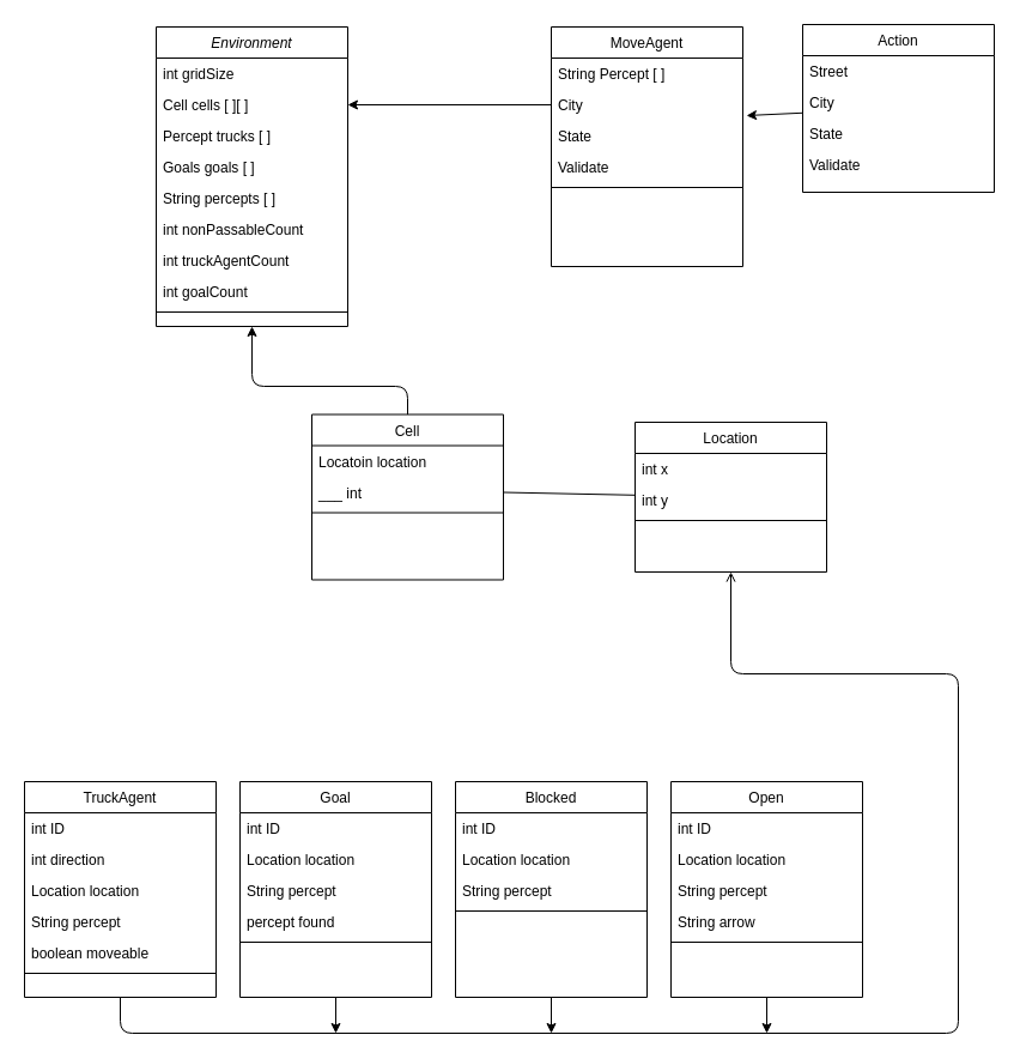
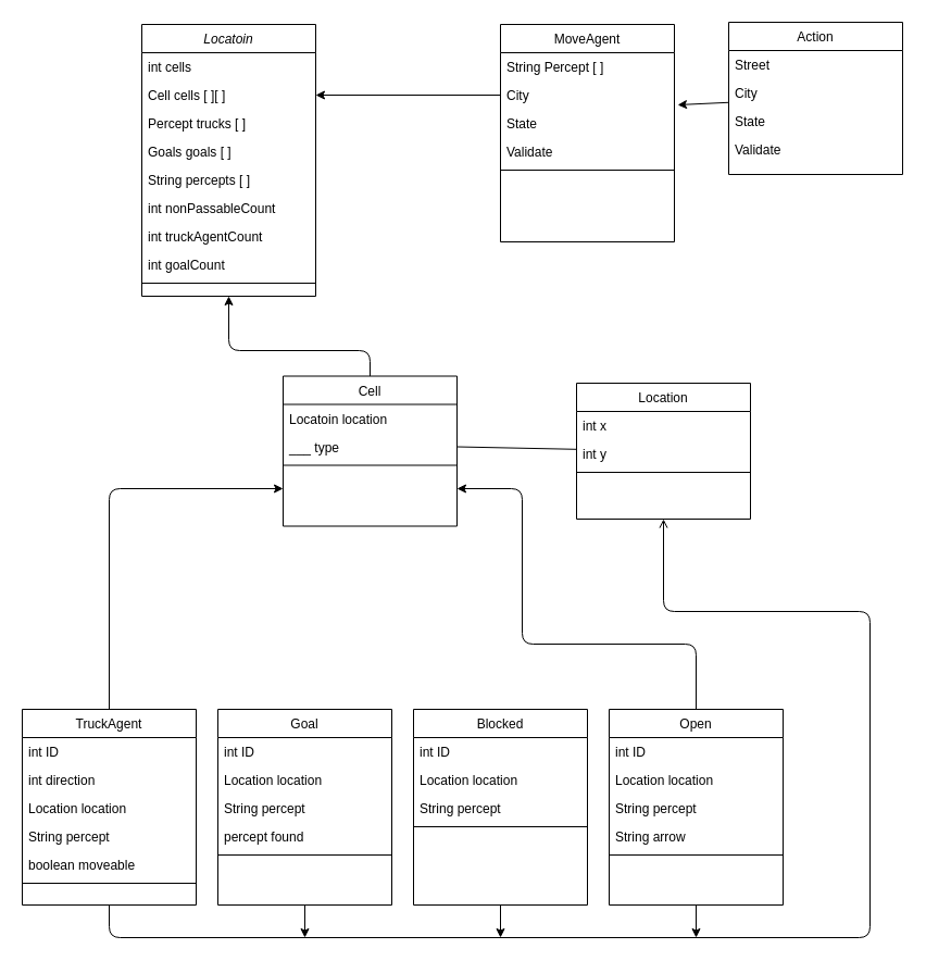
- <mxCell id="2" value="Environment" style="swimlane;fontStyle=2;align=center;verticalAlign=top;childLayout=stackLayout;horizontal=1;startSize=26;horizontalStack=0;resizeParent=1;resizeLast=0;collapsible=1;marginBottom=0;rounded=0;shadow=0;strokeWidth=1;" parent="1" vertex="1"><mxGeometry x="130" y="22" width="160" height="250" as="geometry"><mxRectangle x="120" y="20" width="160" height="26" as="alternateBounds" /></mxGeometry></mxCell>
+ <mxCell id="2" value="Locatoin" style="swimlane;fontStyle=2;align=center;verticalAlign=top;childLayout=stackLayout;horizontal=1;startSize=26;horizontalStack=0;resizeParent=1;resizeLast=0;collapsible=1;marginBottom=0;rounded=0;shadow=0;strokeWidth=1;" parent="1" vertex="1"><mxGeometry x="130" y="22" width="160" height="250" as="geometry"><mxRectangle x="120" y="20" width="160" height="26" as="alternateBounds" /></mxGeometry></mxCell>
- <mxCell id="3" value="int gridSize" style="text;align=left;verticalAlign=top;spacingLeft=4;spacingRight=4;overflow=hidden;rotatable=0;points=[[0,0.5],[1,0.5]];portConstraint=eastwest;" parent="2" vertex="1"><mxGeometry y="26" width="160" height="26" as="geometry" /></mxCell>
+ <mxCell id="3" value="int cells" style="text;align=left;verticalAlign=top;spacingLeft=4;spacingRight=4;overflow=hidden;rotatable=0;points=[[0,0.5],[1,0.5]];portConstraint=eastwest;" parent="2" vertex="1"><mxGeometry y="26" width="160" height="26" as="geometry" /></mxCell>
- <mxCell id="15" value="___ int" style="text;align=left;verticalAlign=top;spacingLeft=4;spacingRight=4;overflow=hidden;rotatable=0;points=[[0,0.5],[1,0.5]];portConstraint=eastwest;rounded=0;shadow=0;html=0;" parent="13" vertex="1"><mxGeometry y="52" width="160" height="26" as="geometry" /></mxCell>
+ <mxCell id="15" value="___ type" style="text;align=left;verticalAlign=top;spacingLeft=4;spacingRight=4;overflow=hidden;rotatable=0;points=[[0,0.5],[1,0.5]];portConstraint=eastwest;rounded=0;shadow=0;html=0;" parent="13" vertex="1"><mxGeometry y="52" width="160" height="26" as="geometry" /></mxCell>
+ <mxCell id="35" style="edgeStyle=none;html=1;entryX=0;entryY=0.75;entryDx=0;entryDy=0;" parent="1" source="37" target="13" edge="1"><mxGeometry relative="1" as="geometry"><mxPoint x="256" y="438" as="targetPoint" /><Array as="points"><mxPoint x="100" y="449" /></Array></mxGeometry></mxCell>
+ <mxCell id="57" style="edgeStyle=none;html=1;entryX=1;entryY=0.75;entryDx=0;entryDy=0;" parent="1" source="59" target="13" edge="1"><mxGeometry relative="1" as="geometry"><mxPoint x="460" y="445" as="targetPoint" /><Array as="points"><mxPoint x="640" y="592" /><mxPoint x="480" y="592" /><mxPoint x="480" y="449" /></Array></mxGeometry></mxCell>
